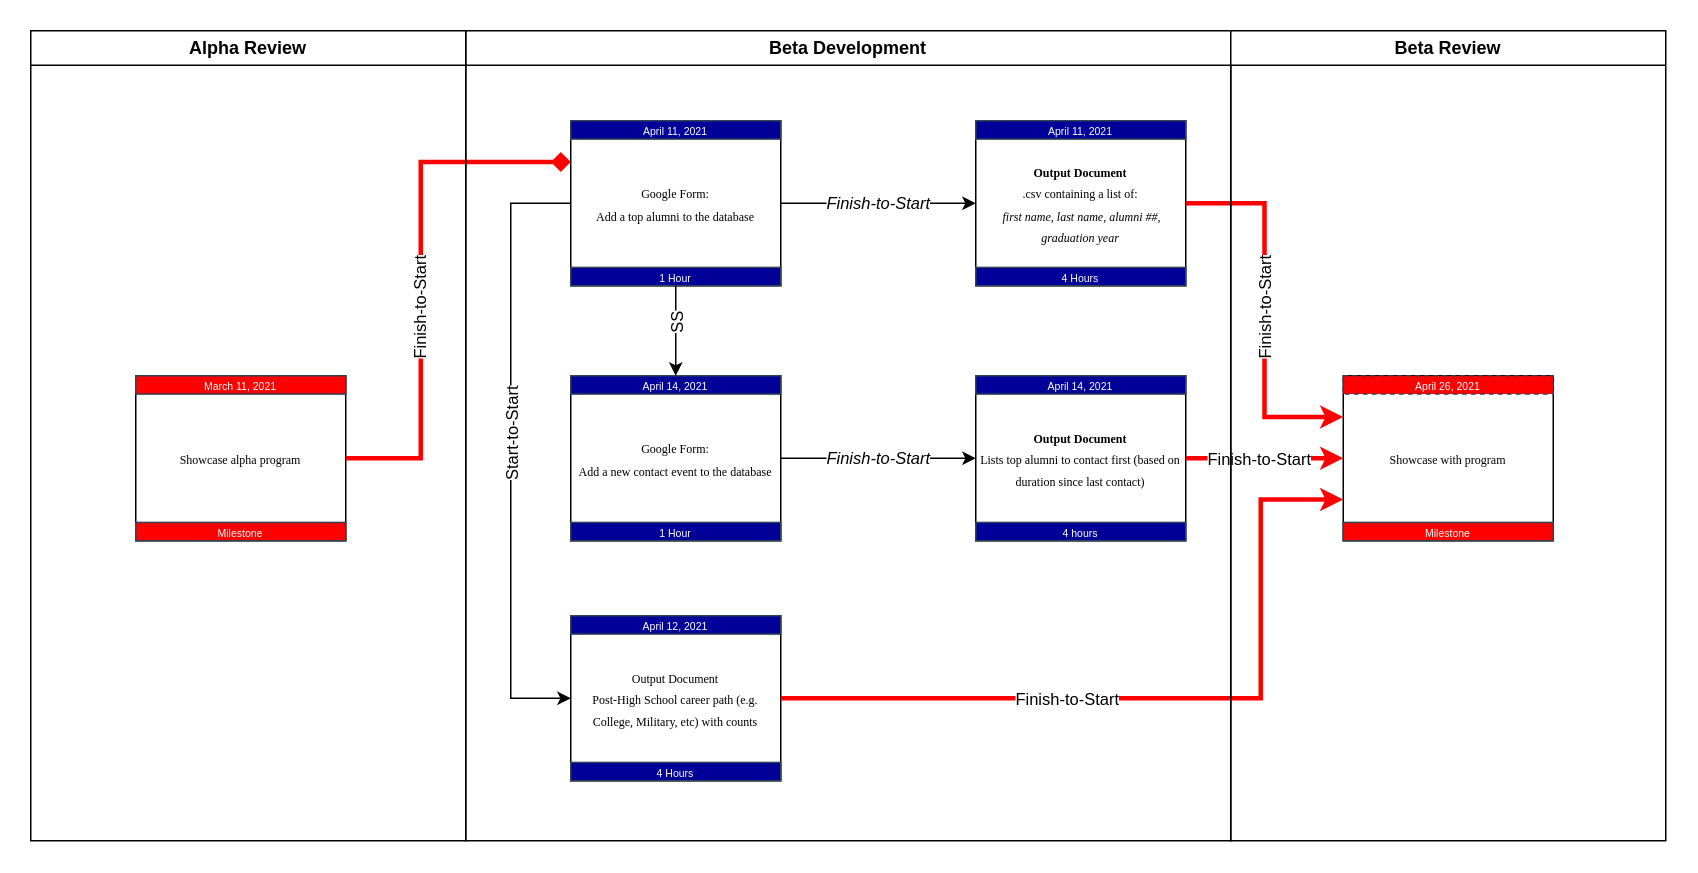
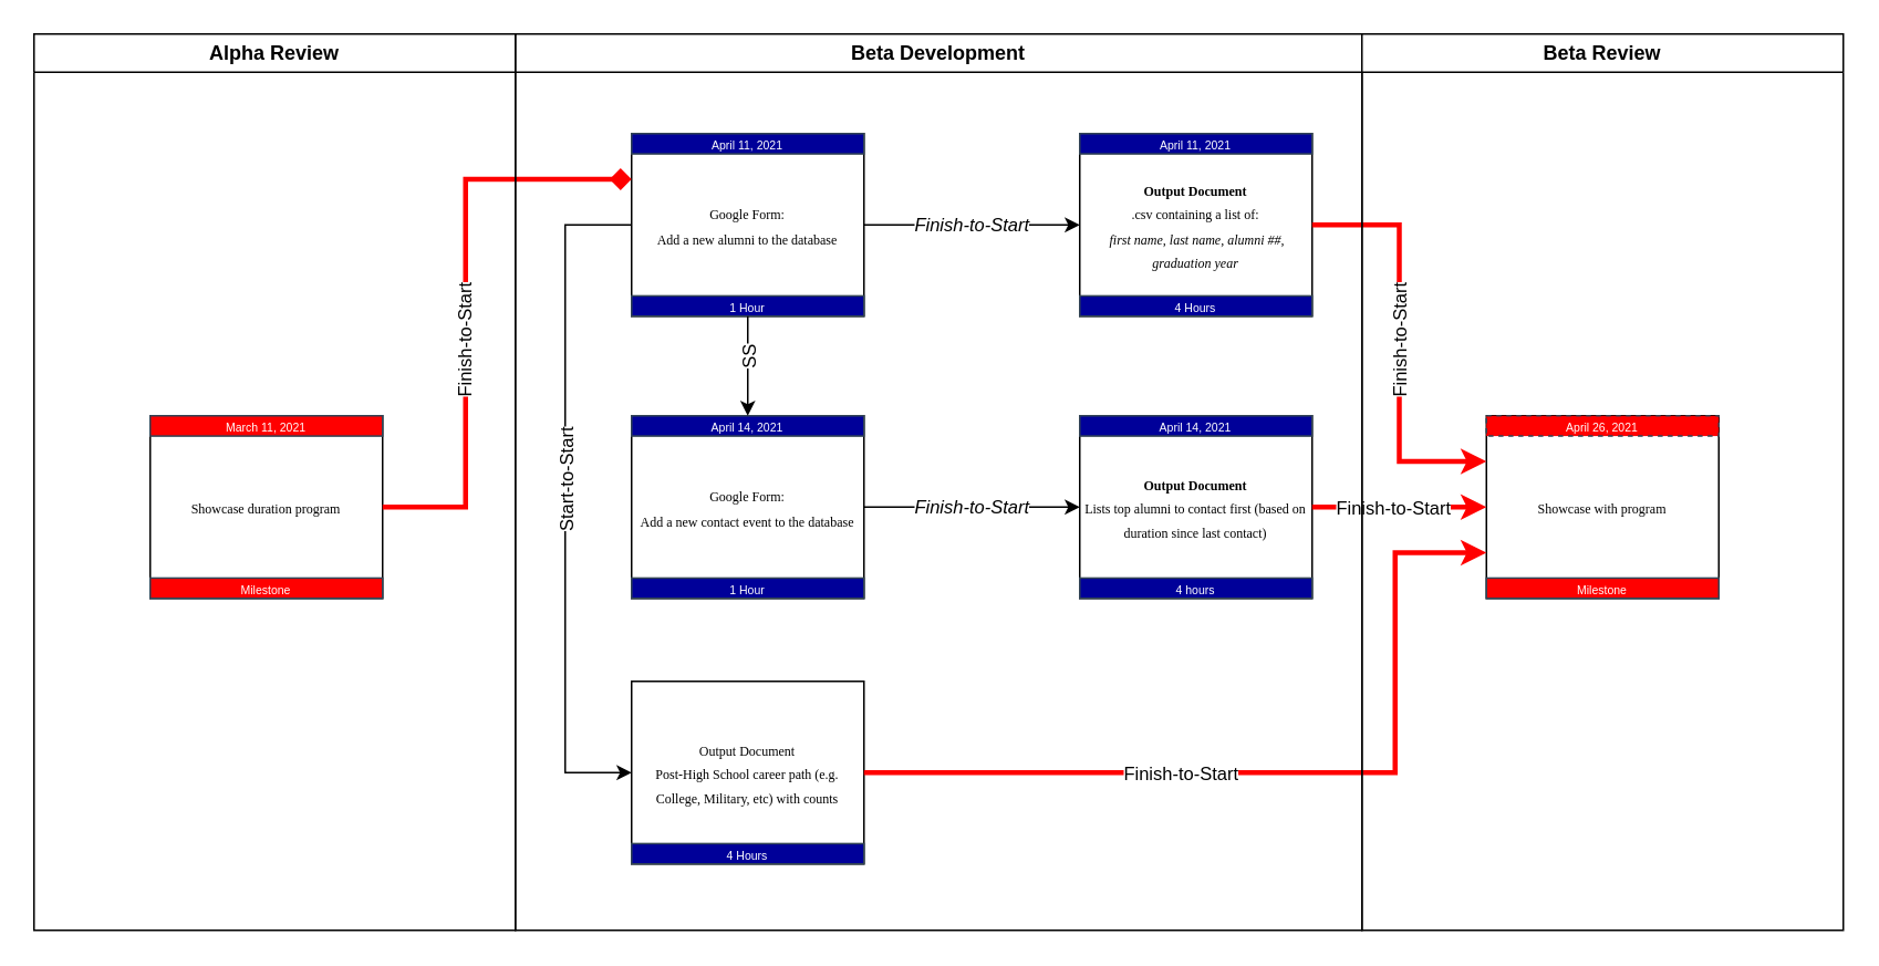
- <mxCell id="13" value="&lt;font face=&quot;Verdana&quot; style=&quot;font-size: 8px&quot;&gt;Google Form:&lt;br&gt;Add a top alumni to the database&lt;br&gt;&lt;/font&gt;" style="whiteSpace=wrap;html=1;" parent="12" vertex="1"><mxGeometry width="140" height="110.0" as="geometry" /></mxCell>
+ <mxCell id="13" value="&lt;font face=&quot;Verdana&quot; style=&quot;font-size: 8px&quot;&gt;Google Form:&lt;br&gt;Add a new alumni to the database&lt;br&gt;&lt;/font&gt;" style="whiteSpace=wrap;html=1;" parent="12" vertex="1"><mxGeometry width="140" height="110.0" as="geometry" /></mxCell>
- <mxCell id="39" value="&lt;font face=&quot;Verdana&quot; style=&quot;font-size: 8px&quot;&gt;Showcase alpha program&lt;/font&gt;" style="whiteSpace=wrap;html=1;" parent="38" vertex="1"><mxGeometry width="140" height="110.0" as="geometry" /></mxCell>
+ <mxCell id="39" value="&lt;font face=&quot;Verdana&quot; style=&quot;font-size: 8px&quot;&gt;Showcase duration program&lt;/font&gt;" style="whiteSpace=wrap;html=1;" parent="38" vertex="1"><mxGeometry width="140" height="110.0" as="geometry" /></mxCell>
- <mxCell id="22" value="&lt;font style=&quot;font-size: 7px&quot;&gt;April 12, 2021&lt;/font&gt;" style="whiteSpace=wrap;html=1;strokeColor=#314354;fontColor=#ffffff;fillColor=#000099;" parent="20" vertex="1"><mxGeometry width="140" height="12.222" as="geometry" /></mxCell>
